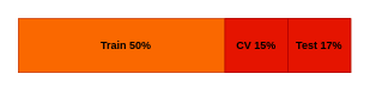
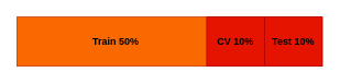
- <mxCell id="7" value="&lt;b&gt;CV 15%&lt;/b&gt;" style="text;html=1;strokeColor=none;fillColor=none;align=center;verticalAlign=middle;whiteSpace=wrap;rounded=0;" parent="1" vertex="1"><mxGeometry x="255" y="35" width="60" height="30" as="geometry" /></mxCell>
+ <mxCell id="7" value="&lt;b&gt;CV 10%&lt;/b&gt;" style="text;html=1;strokeColor=none;fillColor=none;align=center;verticalAlign=middle;whiteSpace=wrap;rounded=0;" parent="1" vertex="1"><mxGeometry x="255" y="35" width="60" height="30" as="geometry" /></mxCell>
- <mxCell id="5" value="&lt;b&gt;Test 17%&lt;/b&gt;" style="text;html=1;strokeColor=none;fillColor=none;align=center;verticalAlign=middle;whiteSpace=wrap;rounded=0;" parent="1" vertex="1"><mxGeometry x="325" y="35" width="60" height="30" as="geometry" /></mxCell>
+ <mxCell id="5" value="&lt;b&gt;Test 10%&lt;/b&gt;" style="text;html=1;strokeColor=none;fillColor=none;align=center;verticalAlign=middle;whiteSpace=wrap;rounded=0;" parent="1" vertex="1"><mxGeometry x="325" y="35" width="60" height="30" as="geometry" /></mxCell>
